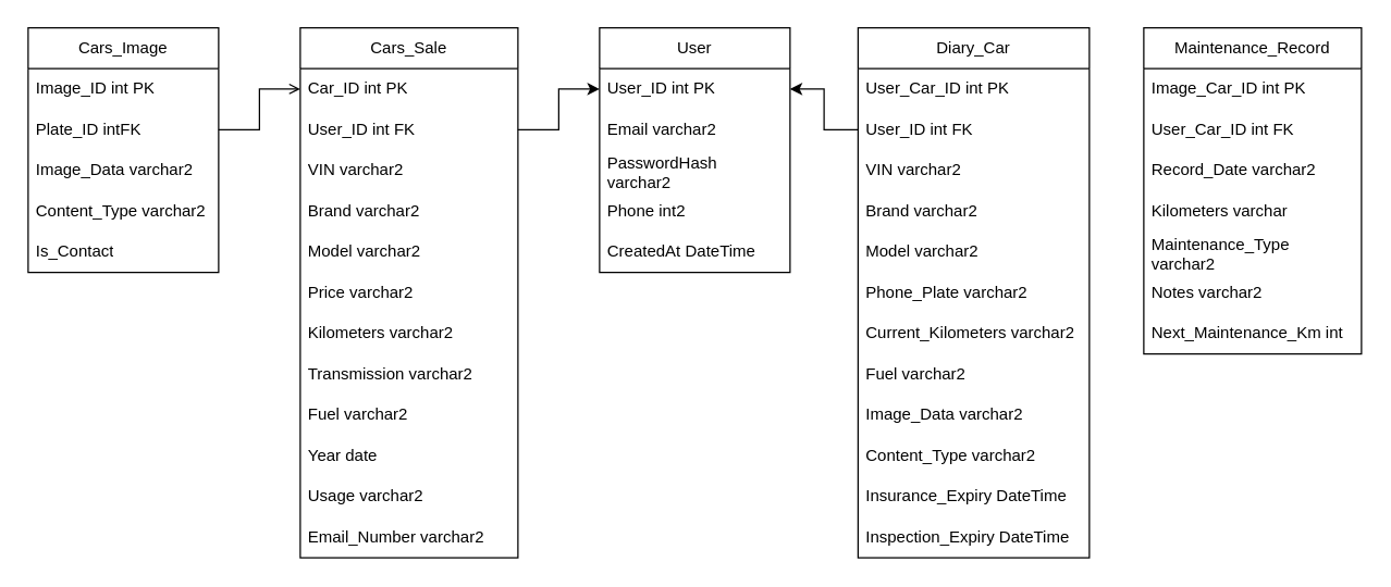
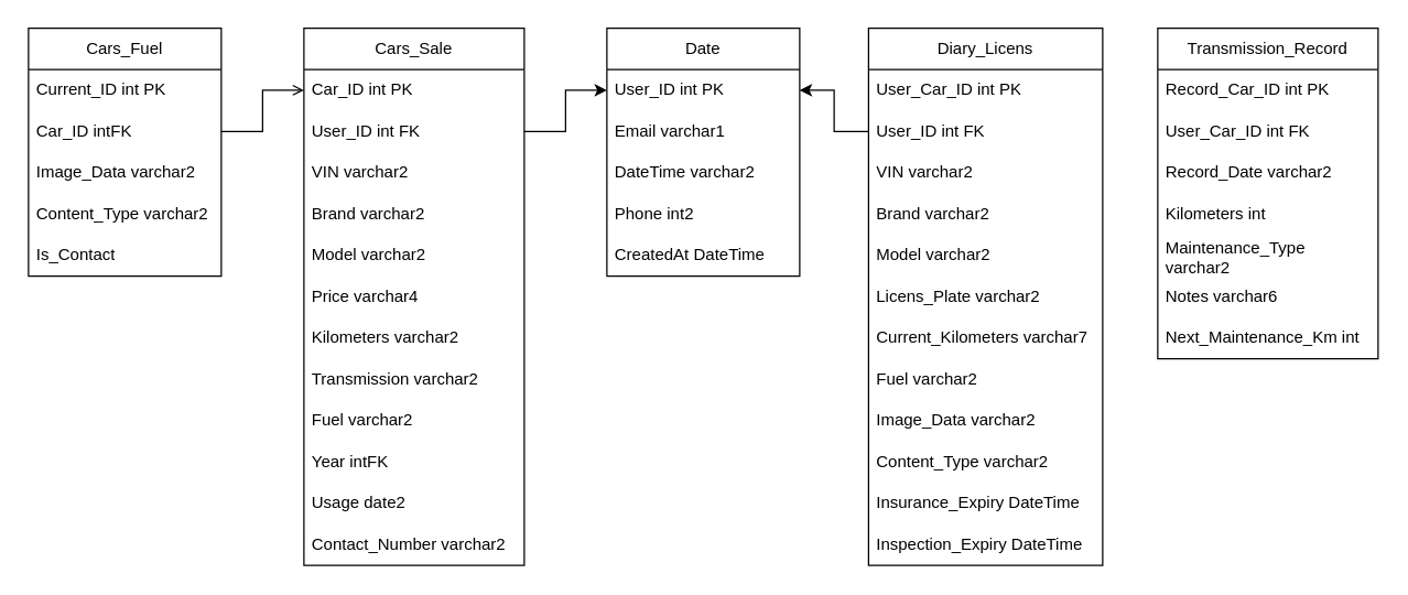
- <mxCell id="22" value="Cars_Image" style="swimlane;fontStyle=0;childLayout=stackLayout;horizontal=1;startSize=30;horizontalStack=0;resizeParent=1;resizeParentMax=0;resizeLast=0;collapsible=1;marginBottom=0;whiteSpace=wrap;html=1;" parent="1" vertex="1"><mxGeometry x="20" y="20" width="140" height="180" as="geometry" /></mxCell>
+ <mxCell id="22" value="Cars_Fuel" style="swimlane;fontStyle=0;childLayout=stackLayout;horizontal=1;startSize=30;horizontalStack=0;resizeParent=1;resizeParentMax=0;resizeLast=0;collapsible=1;marginBottom=0;whiteSpace=wrap;html=1;" parent="1" vertex="1"><mxGeometry x="20" y="20" width="140" height="180" as="geometry" /></mxCell>
- <mxCell id="15" value="User" style="swimlane;fontStyle=0;childLayout=stackLayout;horizontal=1;startSize=30;horizontalStack=0;resizeParent=1;resizeParentMax=0;resizeLast=0;collapsible=1;marginBottom=0;whiteSpace=wrap;html=1;" parent="1" vertex="1"><mxGeometry x="440" y="20" width="140" height="180" as="geometry" /></mxCell>
+ <mxCell id="15" value="Date" style="swimlane;fontStyle=0;childLayout=stackLayout;horizontal=1;startSize=30;horizontalStack=0;resizeParent=1;resizeParentMax=0;resizeLast=0;collapsible=1;marginBottom=0;whiteSpace=wrap;html=1;" parent="1" vertex="1"><mxGeometry x="440" y="20" width="140" height="180" as="geometry" /></mxCell>
- <mxCell id="29" value="Diary_Car" style="swimlane;fontStyle=0;childLayout=stackLayout;horizontal=1;startSize=30;horizontalStack=0;resizeParent=1;resizeParentMax=0;resizeLast=0;collapsible=1;marginBottom=0;whiteSpace=wrap;html=1;" parent="1" vertex="1"><mxGeometry x="630" y="20" width="170" height="390" as="geometry" /></mxCell>
+ <mxCell id="29" value="Diary_Licens" style="swimlane;fontStyle=0;childLayout=stackLayout;horizontal=1;startSize=30;horizontalStack=0;resizeParent=1;resizeParentMax=0;resizeLast=0;collapsible=1;marginBottom=0;whiteSpace=wrap;html=1;" parent="1" vertex="1"><mxGeometry x="630" y="20" width="170" height="390" as="geometry" /></mxCell>
- <mxCell id="43" value="Maintenance_Record" style="swimlane;fontStyle=0;childLayout=stackLayout;horizontal=1;startSize=30;horizontalStack=0;resizeParent=1;resizeParentMax=0;resizeLast=0;collapsible=1;marginBottom=0;whiteSpace=wrap;html=1;" parent="1" vertex="1"><mxGeometry x="840" y="20" width="160" height="240" as="geometry" /></mxCell>
+ <mxCell id="43" value="Transmission_Record" style="swimlane;fontStyle=0;childLayout=stackLayout;horizontal=1;startSize=30;horizontalStack=0;resizeParent=1;resizeParentMax=0;resizeLast=0;collapsible=1;marginBottom=0;whiteSpace=wrap;html=1;" parent="1" vertex="1"><mxGeometry x="840" y="20" width="160" height="240" as="geometry" /></mxCell>
- <mxCell id="23" value="Image_ID int PK" style="text;strokeColor=none;fillColor=none;align=left;verticalAlign=middle;spacingLeft=4;spacingRight=4;overflow=hidden;points=[[0,0.5],[1,0.5]];portConstraint=eastwest;rotatable=0;whiteSpace=wrap;html=1;" parent="22" vertex="1"><mxGeometry y="30" width="140" height="30" as="geometry" /></mxCell>
+ <mxCell id="23" value="Current_ID int PK" style="text;strokeColor=none;fillColor=none;align=left;verticalAlign=middle;spacingLeft=4;spacingRight=4;overflow=hidden;points=[[0,0.5],[1,0.5]];portConstraint=eastwest;rotatable=0;whiteSpace=wrap;html=1;" parent="22" vertex="1"><mxGeometry y="30" width="140" height="30" as="geometry" /></mxCell>
- <mxCell id="44" value="&lt;div&gt;Image_Car_ID int PK&lt;/div&gt;" style="text;strokeColor=none;fillColor=none;align=left;verticalAlign=middle;spacingLeft=4;spacingRight=4;overflow=hidden;points=[[0,0.5],[1,0.5]];portConstraint=eastwest;rotatable=0;whiteSpace=wrap;html=1;" parent="43" vertex="1"><mxGeometry y="30" width="160" height="30" as="geometry" /></mxCell>
+ <mxCell id="44" value="&lt;div&gt;Record_Car_ID int PK&lt;/div&gt;" style="text;strokeColor=none;fillColor=none;align=left;verticalAlign=middle;spacingLeft=4;spacingRight=4;overflow=hidden;points=[[0,0.5],[1,0.5]];portConstraint=eastwest;rotatable=0;whiteSpace=wrap;html=1;" parent="43" vertex="1"><mxGeometry y="30" width="160" height="30" as="geometry" /></mxCell>
- <mxCell id="24" value="Plate_ID intFK" style="text;strokeColor=none;fillColor=none;align=left;verticalAlign=middle;spacingLeft=4;spacingRight=4;overflow=hidden;points=[[0,0.5],[1,0.5]];portConstraint=eastwest;rotatable=0;whiteSpace=wrap;html=1;" parent="22" vertex="1"><mxGeometry y="60" width="140" height="30" as="geometry" /></mxCell>
+ <mxCell id="24" value="Car_ID intFK" style="text;strokeColor=none;fillColor=none;align=left;verticalAlign=middle;spacingLeft=4;spacingRight=4;overflow=hidden;points=[[0,0.5],[1,0.5]];portConstraint=eastwest;rotatable=0;whiteSpace=wrap;html=1;" parent="22" vertex="1"><mxGeometry y="60" width="140" height="30" as="geometry" /></mxCell>
- <mxCell id="17" value="Email varchar2 " style="text;strokeColor=none;fillColor=none;align=left;verticalAlign=middle;spacingLeft=4;spacingRight=4;overflow=hidden;points=[[0,0.5],[1,0.5]];portConstraint=eastwest;rotatable=0;whiteSpace=wrap;html=1;" parent="15" vertex="1"><mxGeometry y="60" width="140" height="30" as="geometry" /></mxCell>
+ <mxCell id="17" value="Email varchar1 " style="text;strokeColor=none;fillColor=none;align=left;verticalAlign=middle;spacingLeft=4;spacingRight=4;overflow=hidden;points=[[0,0.5],[1,0.5]];portConstraint=eastwest;rotatable=0;whiteSpace=wrap;html=1;" parent="15" vertex="1"><mxGeometry y="60" width="140" height="30" as="geometry" /></mxCell>
- <mxCell id="18" value="PasswordHash varchar2" style="text;strokeColor=none;fillColor=none;align=left;verticalAlign=middle;spacingLeft=4;spacingRight=4;overflow=hidden;points=[[0,0.5],[1,0.5]];portConstraint=eastwest;rotatable=0;whiteSpace=wrap;html=1;" parent="15" vertex="1"><mxGeometry y="90" width="140" height="30" as="geometry" /></mxCell>
+ <mxCell id="18" value="DateTime varchar2" style="text;strokeColor=none;fillColor=none;align=left;verticalAlign=middle;spacingLeft=4;spacingRight=4;overflow=hidden;points=[[0,0.5],[1,0.5]];portConstraint=eastwest;rotatable=0;whiteSpace=wrap;html=1;" parent="15" vertex="1"><mxGeometry y="90" width="140" height="30" as="geometry" /></mxCell>
- <mxCell id="47" value="Kilometers varchar" style="text;strokeColor=none;fillColor=none;align=left;verticalAlign=middle;spacingLeft=4;spacingRight=4;overflow=hidden;points=[[0,0.5],[1,0.5]];portConstraint=eastwest;rotatable=0;whiteSpace=wrap;html=1;" parent="43" vertex="1"><mxGeometry y="120" width="160" height="30" as="geometry" /></mxCell>
+ <mxCell id="47" value="Kilometers int" style="text;strokeColor=none;fillColor=none;align=left;verticalAlign=middle;spacingLeft=4;spacingRight=4;overflow=hidden;points=[[0,0.5],[1,0.5]];portConstraint=eastwest;rotatable=0;whiteSpace=wrap;html=1;" parent="43" vertex="1"><mxGeometry y="120" width="160" height="30" as="geometry" /></mxCell>
- <mxCell id="8" value="Price varchar2 " style="text;strokeColor=none;fillColor=none;align=left;verticalAlign=middle;spacingLeft=4;spacingRight=4;overflow=hidden;points=[[0,0.5],[1,0.5]];portConstraint=eastwest;rotatable=0;whiteSpace=wrap;html=1;" parent="2" vertex="1"><mxGeometry y="180" width="160" height="30" as="geometry" /></mxCell>
+ <mxCell id="8" value="Price varchar4 " style="text;strokeColor=none;fillColor=none;align=left;verticalAlign=middle;spacingLeft=4;spacingRight=4;overflow=hidden;points=[[0,0.5],[1,0.5]];portConstraint=eastwest;rotatable=0;whiteSpace=wrap;html=1;" parent="2" vertex="1"><mxGeometry y="180" width="160" height="30" as="geometry" /></mxCell>
- <mxCell id="35" value="Phone_Plate varchar2 " style="text;strokeColor=none;fillColor=none;align=left;verticalAlign=middle;spacingLeft=4;spacingRight=4;overflow=hidden;points=[[0,0.5],[1,0.5]];portConstraint=eastwest;rotatable=0;whiteSpace=wrap;html=1;" parent="29" vertex="1"><mxGeometry y="180" width="170" height="30" as="geometry" /></mxCell>
+ <mxCell id="35" value="Licens_Plate varchar2 " style="text;strokeColor=none;fillColor=none;align=left;verticalAlign=middle;spacingLeft=4;spacingRight=4;overflow=hidden;points=[[0,0.5],[1,0.5]];portConstraint=eastwest;rotatable=0;whiteSpace=wrap;html=1;" parent="29" vertex="1"><mxGeometry y="180" width="170" height="30" as="geometry" /></mxCell>
- <mxCell id="49" value="Notes varchar2 " style="text;strokeColor=none;fillColor=none;align=left;verticalAlign=middle;spacingLeft=4;spacingRight=4;overflow=hidden;points=[[0,0.5],[1,0.5]];portConstraint=eastwest;rotatable=0;whiteSpace=wrap;html=1;" parent="43" vertex="1"><mxGeometry y="180" width="160" height="30" as="geometry" /></mxCell>
+ <mxCell id="49" value="Notes varchar6 " style="text;strokeColor=none;fillColor=none;align=left;verticalAlign=middle;spacingLeft=4;spacingRight=4;overflow=hidden;points=[[0,0.5],[1,0.5]];portConstraint=eastwest;rotatable=0;whiteSpace=wrap;html=1;" parent="43" vertex="1"><mxGeometry y="180" width="160" height="30" as="geometry" /></mxCell>
- <mxCell id="36" value="Current_Kilometers varchar2" style="text;strokeColor=none;fillColor=none;align=left;verticalAlign=middle;spacingLeft=4;spacingRight=4;overflow=hidden;points=[[0,0.5],[1,0.5]];portConstraint=eastwest;rotatable=0;whiteSpace=wrap;html=1;" parent="29" vertex="1"><mxGeometry y="210" width="170" height="30" as="geometry" /></mxCell>
+ <mxCell id="36" value="Current_Kilometers varchar7" style="text;strokeColor=none;fillColor=none;align=left;verticalAlign=middle;spacingLeft=4;spacingRight=4;overflow=hidden;points=[[0,0.5],[1,0.5]];portConstraint=eastwest;rotatable=0;whiteSpace=wrap;html=1;" parent="29" vertex="1"><mxGeometry y="210" width="170" height="30" as="geometry" /></mxCell>
- <mxCell id="12" value="Year date" style="text;strokeColor=none;fillColor=none;align=left;verticalAlign=middle;spacingLeft=4;spacingRight=4;overflow=hidden;points=[[0,0.5],[1,0.5]];portConstraint=eastwest;rotatable=0;whiteSpace=wrap;html=1;" parent="2" vertex="1"><mxGeometry y="300" width="160" height="30" as="geometry" /></mxCell>
+ <mxCell id="12" value="Year intFK" style="text;strokeColor=none;fillColor=none;align=left;verticalAlign=middle;spacingLeft=4;spacingRight=4;overflow=hidden;points=[[0,0.5],[1,0.5]];portConstraint=eastwest;rotatable=0;whiteSpace=wrap;html=1;" parent="2" vertex="1"><mxGeometry y="300" width="160" height="30" as="geometry" /></mxCell>
- <mxCell id="13" value="Usage varchar2" style="text;strokeColor=none;fillColor=none;align=left;verticalAlign=middle;spacingLeft=4;spacingRight=4;overflow=hidden;points=[[0,0.5],[1,0.5]];portConstraint=eastwest;rotatable=0;whiteSpace=wrap;html=1;" parent="2" vertex="1"><mxGeometry y="330" width="160" height="30" as="geometry" /></mxCell>
+ <mxCell id="13" value="Usage date2" style="text;strokeColor=none;fillColor=none;align=left;verticalAlign=middle;spacingLeft=4;spacingRight=4;overflow=hidden;points=[[0,0.5],[1,0.5]];portConstraint=eastwest;rotatable=0;whiteSpace=wrap;html=1;" parent="2" vertex="1"><mxGeometry y="330" width="160" height="30" as="geometry" /></mxCell>
- <mxCell id="14" value="Email_Number varchar2" style="text;strokeColor=none;fillColor=none;align=left;verticalAlign=middle;spacingLeft=4;spacingRight=4;overflow=hidden;points=[[0,0.5],[1,0.5]];portConstraint=eastwest;rotatable=0;whiteSpace=wrap;html=1;" parent="2" vertex="1"><mxGeometry y="360" width="160" height="30" as="geometry" /></mxCell>
+ <mxCell id="14" value="Contact_Number varchar2" style="text;strokeColor=none;fillColor=none;align=left;verticalAlign=middle;spacingLeft=4;spacingRight=4;overflow=hidden;points=[[0,0.5],[1,0.5]];portConstraint=eastwest;rotatable=0;whiteSpace=wrap;html=1;" parent="2" vertex="1"><mxGeometry y="360" width="160" height="30" as="geometry" /></mxCell>
